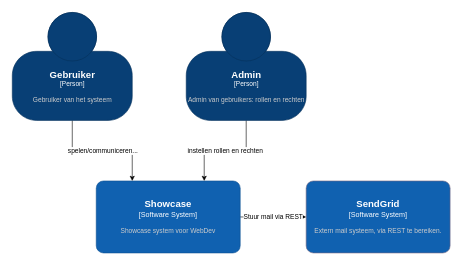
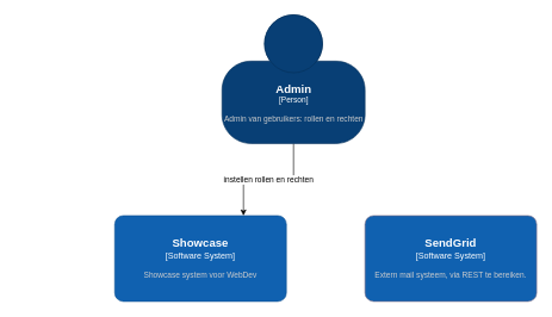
- <mxCell id="5" value="&lt;font style=&quot;font-size: 16px&quot;&gt;&lt;b&gt;Gebruiker&lt;/b&gt;&lt;/font&gt;&lt;div&gt;[Person]&lt;/div&gt;&lt;br&gt;&lt;div&gt;&lt;font style=&quot;font-size: 11px&quot;&gt;&lt;font color=&quot;#cccccc&quot;&gt;Gebruiker van het systeem&lt;/font&gt;&lt;/div&gt;" style="html=1;fontSize=11;dashed=0;whitespace=wrap;fillColor=#083F75;strokeColor=#06315C;fontColor=#ffffff;shape=mxgraph.c4.person2;align=center;metaEdit=1;points=[[0.5,0,0],[1,0.5,0],[1,0.75,0],[0.75,1,0],[0.5,1,0],[0.25,1,0],[0,0.75,0],[0,0.5,0]];resizable=0;" vertex="1" parent="1"><mxGeometry x="20" y="20" width="200" height="180" as="geometry" /></mxCell>
- <mxCell id="4" value="spelen/communiceren..." style="edgeStyle=orthogonalEdgeStyle;rounded=0;orthogonalLoop=1;jettySize=auto;html=1;entryX=0.25;entryY=0;entryDx=0;entryDy=0;entryPerimeter=0;" edge="1" parent="1" source="5" target="3"><mxGeometry relative="1" as="geometry" /></mxCell>
- <mxCell id="2" value="Stuur mail via REST" style="edgeStyle=orthogonalEdgeStyle;rounded=0;orthogonalLoop=1;jettySize=auto;html=1;" edge="1" parent="1" source="3" target="8"><mxGeometry relative="1" as="geometry" /></mxCell>
